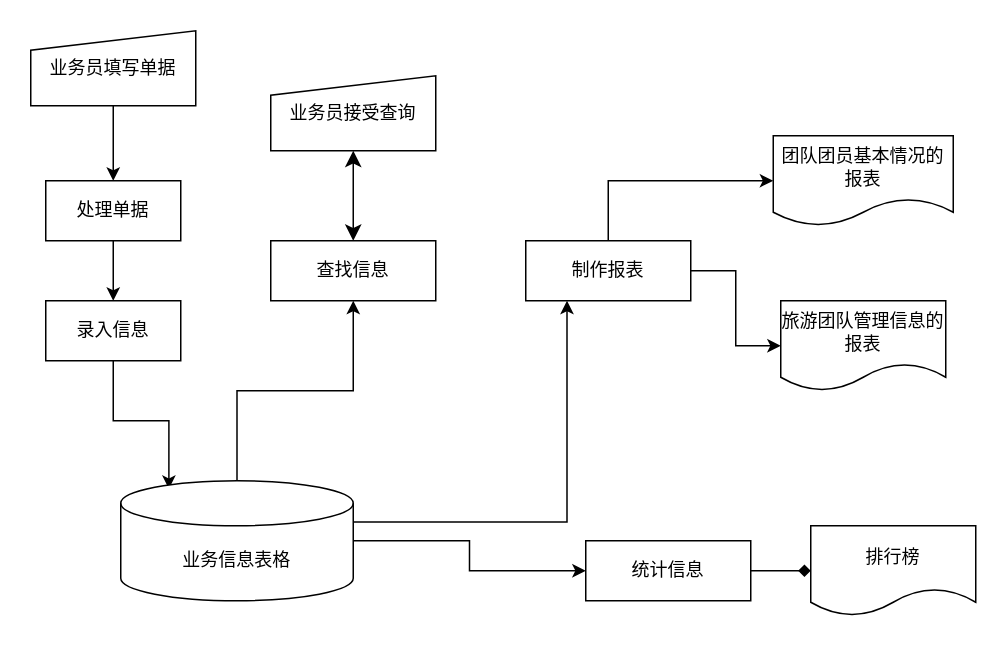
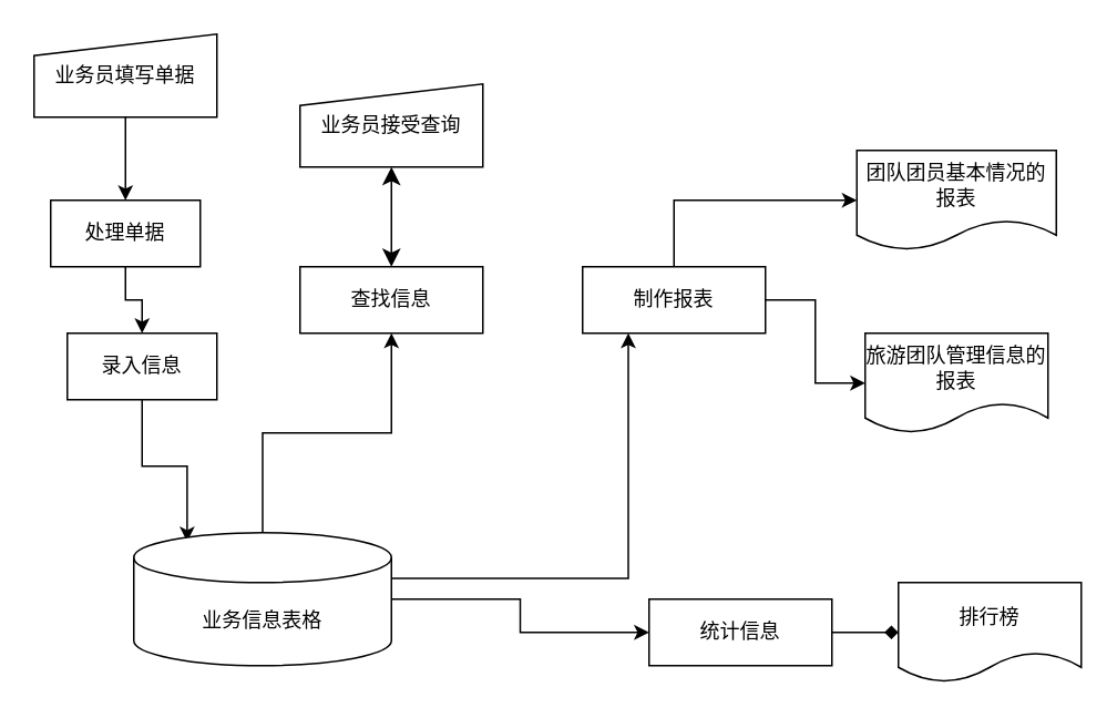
- <mxCell id="7" value="录入信息" style="rounded=0;whiteSpace=wrap;html=1;" vertex="1" parent="1"><mxGeometry x="30" y="200" width="90" height="40" as="geometry" /></mxCell>
+ <mxCell id="7" value="录入信息" style="rounded=0;whiteSpace=wrap;html=1;" vertex="1" parent="1"><mxGeometry x="40" y="200" width="90" height="40" as="geometry" /></mxCell>
